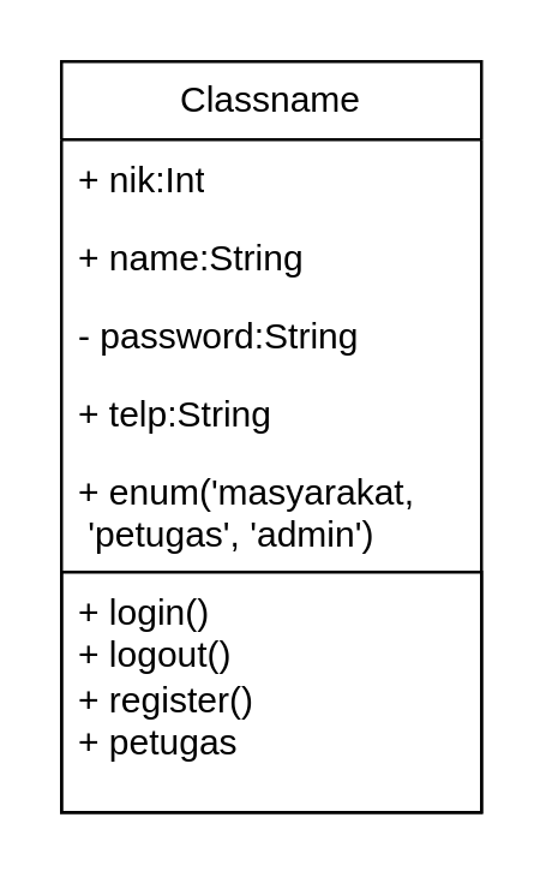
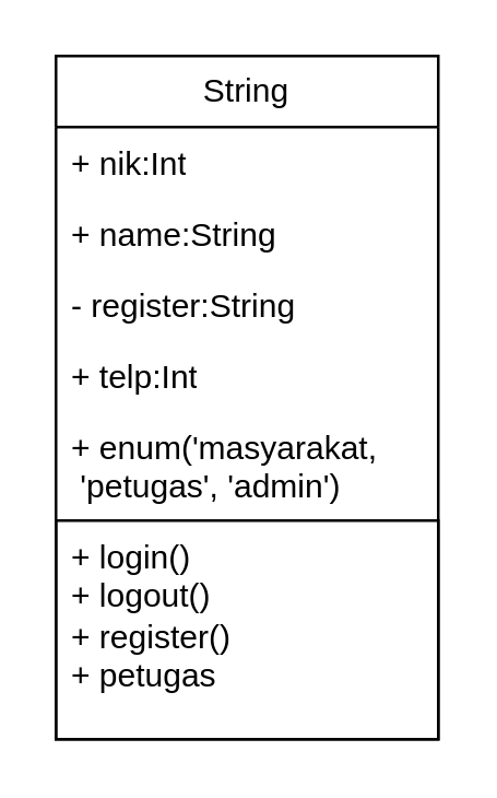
- <mxCell id="2" value="Classname" style="swimlane;fontStyle=0;childLayout=stackLayout;horizontal=1;startSize=26;fillColor=none;horizontalStack=0;resizeParent=1;resizeParentMax=0;resizeLast=0;collapsible=1;marginBottom=0;whiteSpace=wrap;html=1;" vertex="1" parent="1"><mxGeometry x="20" y="20" width="140" height="250" as="geometry" /></mxCell>
+ <mxCell id="2" value="String" style="swimlane;fontStyle=0;childLayout=stackLayout;horizontal=1;startSize=26;fillColor=none;horizontalStack=0;resizeParent=1;resizeParentMax=0;resizeLast=0;collapsible=1;marginBottom=0;whiteSpace=wrap;html=1;" vertex="1" parent="1"><mxGeometry x="20" y="20" width="140" height="250" as="geometry" /></mxCell>
- <mxCell id="5" value="- password:String" style="text;strokeColor=none;fillColor=none;align=left;verticalAlign=top;spacingLeft=4;spacingRight=4;overflow=hidden;rotatable=0;points=[[0,0.5],[1,0.5]];portConstraint=eastwest;whiteSpace=wrap;html=1;" vertex="1" parent="2"><mxGeometry y="78" width="140" height="26" as="geometry" /></mxCell>
+ <mxCell id="5" value="- register:String" style="text;strokeColor=none;fillColor=none;align=left;verticalAlign=top;spacingLeft=4;spacingRight=4;overflow=hidden;rotatable=0;points=[[0,0.5],[1,0.5]];portConstraint=eastwest;whiteSpace=wrap;html=1;" vertex="1" parent="2"><mxGeometry y="78" width="140" height="26" as="geometry" /></mxCell>
- <mxCell id="6" value="+ telp:String" style="text;strokeColor=none;fillColor=none;align=left;verticalAlign=top;spacingLeft=4;spacingRight=4;overflow=hidden;rotatable=0;points=[[0,0.5],[1,0.5]];portConstraint=eastwest;html=1;whiteSpace=wrap;" vertex="1" parent="2"><mxGeometry y="104" width="140" height="26" as="geometry" /></mxCell>
+ <mxCell id="6" value="+ telp:Int" style="text;strokeColor=none;fillColor=none;align=left;verticalAlign=top;spacingLeft=4;spacingRight=4;overflow=hidden;rotatable=0;points=[[0,0.5],[1,0.5]];portConstraint=eastwest;html=1;whiteSpace=wrap;" vertex="1" parent="2"><mxGeometry y="104" width="140" height="26" as="geometry" /></mxCell>
